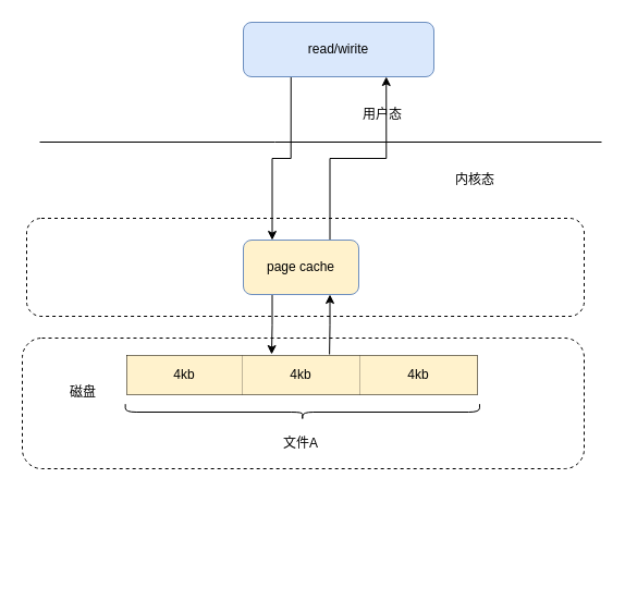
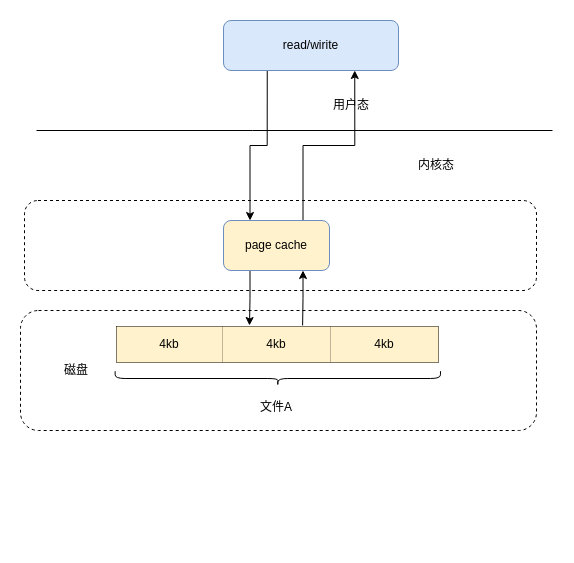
- <mxCell id="10" value="磁盘" style="text;html=1;strokeColor=none;fillColor=none;align=center;verticalAlign=middle;whiteSpace=wrap;rounded=0;" vertex="1" parent="1"><mxGeometry x="46" y="345" width="60" height="30" as="geometry" /></mxCell>
+ <mxCell id="10" value="磁盘" style="text;html=1;strokeColor=none;fillColor=none;align=center;verticalAlign=middle;whiteSpace=wrap;rounded=0;" vertex="1" parent="1"><mxGeometry x="46" y="355" width="60" height="30" as="geometry" /></mxCell>
